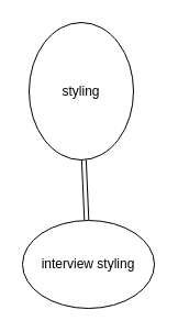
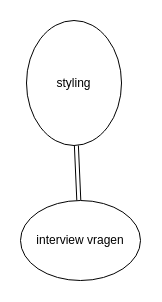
- <mxCell id="3" value="interview styling" style="ellipse;whiteSpace=wrap;html=1;" vertex="1" parent="1"><mxGeometry x="20" y="200" width="120" height="80" as="geometry" /></mxCell>
+ <mxCell id="3" value="interview vragen" style="ellipse;whiteSpace=wrap;html=1;" vertex="1" parent="1"><mxGeometry x="20" y="200" width="120" height="80" as="geometry" /></mxCell>
